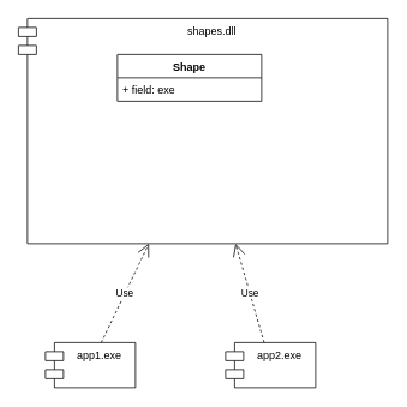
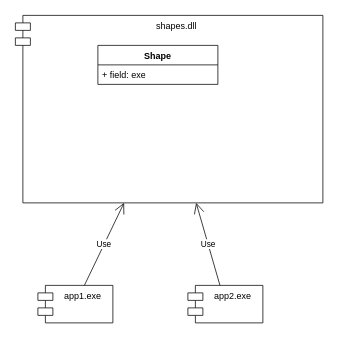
- <mxCell id="5" value="Use" style="endArrow=open;endSize=12;dashed=1;html=1;rounded=0;" edge="1" parent="1" source="3" target="2"><mxGeometry width="160" relative="1" as="geometry"><mxPoint x="130" y="340" as="sourcePoint" /><mxPoint x="290" y="340" as="targetPoint" /></mxGeometry></mxCell>
+ <mxCell id="5" value="Use" style="endArrow=open;endSize=12;dashed=0;html=1;rounded=0;" edge="1" parent="1" source="3" target="2"><mxGeometry width="160" relative="1" as="geometry"><mxPoint x="130" y="340" as="sourcePoint" /><mxPoint x="290" y="340" as="targetPoint" /></mxGeometry></mxCell>
- <mxCell id="6" value="Use" style="endArrow=open;endSize=12;dashed=1;html=1;rounded=0;" edge="1" parent="1" source="4" target="2"><mxGeometry width="160" relative="1" as="geometry"><mxPoint x="130" y="340" as="sourcePoint" /><mxPoint x="290" y="340" as="targetPoint" /></mxGeometry></mxCell>
+ <mxCell id="6" value="Use" style="endArrow=open;endSize=12;dashed=0;html=1;rounded=0;" edge="1" parent="1" source="4" target="2"><mxGeometry width="160" relative="1" as="geometry"><mxPoint x="130" y="340" as="sourcePoint" /><mxPoint x="290" y="340" as="targetPoint" /></mxGeometry></mxCell>
